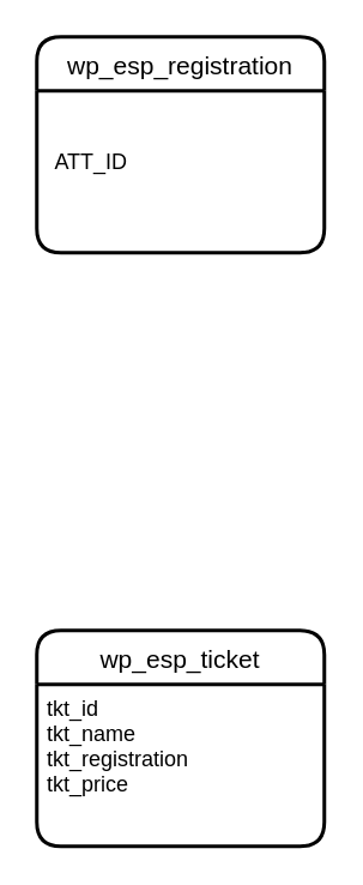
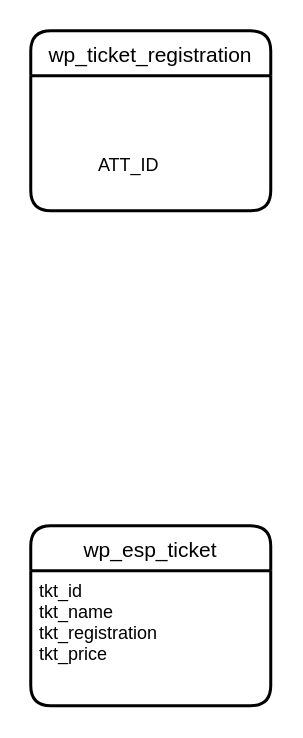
- <mxCell id="4" value="wp_esp_registration" style="swimlane;childLayout=stackLayout;horizontal=1;startSize=30;horizontalStack=0;rounded=1;fontSize=14;fontStyle=0;strokeWidth=2;resizeParent=0;resizeLast=1;shadow=0;dashed=0;align=center;" parent="1" vertex="1"><mxGeometry x="20" y="20" width="160" height="120" as="geometry" /></mxCell>
+ <mxCell id="4" value="wp_ticket_registration" style="swimlane;childLayout=stackLayout;horizontal=1;startSize=30;horizontalStack=0;rounded=1;fontSize=14;fontStyle=0;strokeWidth=2;resizeParent=0;resizeLast=1;shadow=0;dashed=0;align=center;" parent="1" vertex="1"><mxGeometry x="20" y="20" width="160" height="120" as="geometry" /></mxCell>
- <mxCell id="5" value="ATT_ID" style="text;html=1;align=center;verticalAlign=middle;resizable=0;points=[];autosize=1;" vertex="1" parent="1"><mxGeometry x="20" y="80" width="60" height="20" as="geometry" /></mxCell>
+ <mxCell id="5" value="ATT_ID" style="text;html=1;align=center;verticalAlign=middle;resizable=0;points=[];autosize=1;" vertex="1" parent="1"><mxGeometry x="55" y="100" width="60" height="20" as="geometry" /></mxCell>
